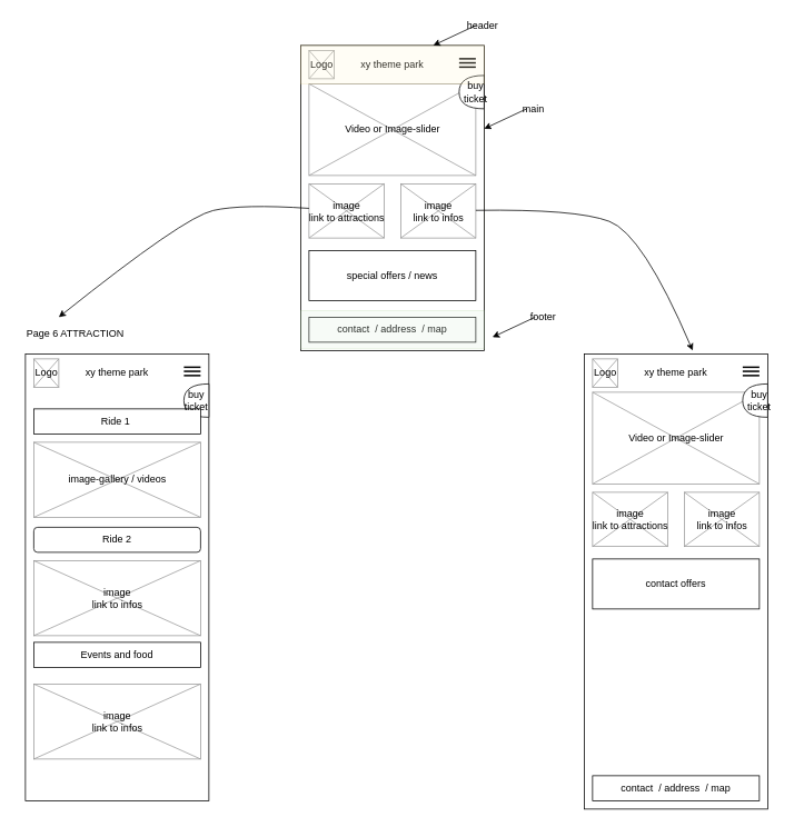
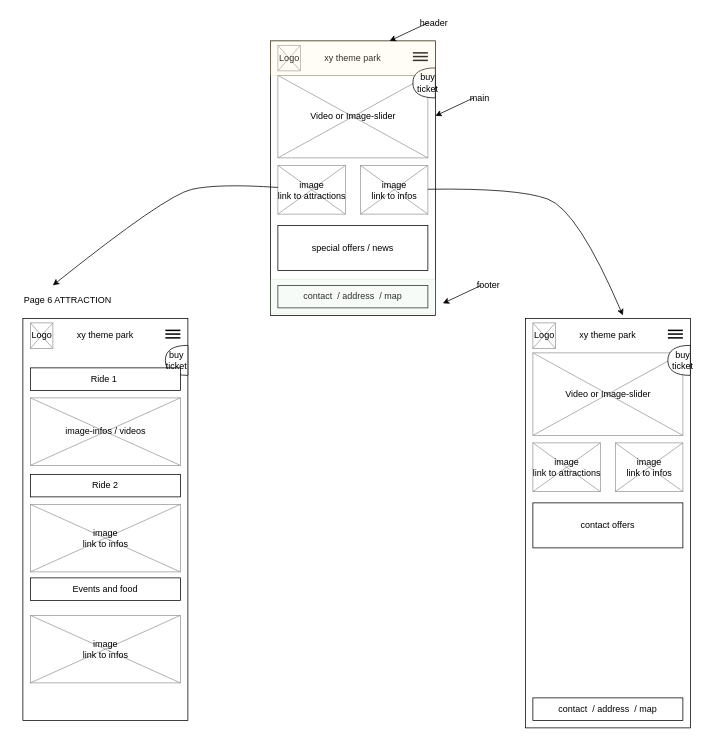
- <mxCell id="17" value="image-gallery / videos&lt;br&gt;" style="verticalLabelPosition=middle;shadow=0;dashed=0;align=center;html=1;verticalAlign=middle;strokeWidth=1;shape=mxgraph.mockup.graphics.simpleIcon;strokeColor=#999999;fillColor=#ffffff;labelPosition=center;" vertex="1" parent="1"><mxGeometry x="40" y="530" width="200" height="90" as="geometry" /></mxCell>
+ <mxCell id="17" value="image-infos / videos&lt;br&gt;" style="verticalLabelPosition=middle;shadow=0;dashed=0;align=center;html=1;verticalAlign=middle;strokeWidth=1;shape=mxgraph.mockup.graphics.simpleIcon;strokeColor=#999999;fillColor=#ffffff;labelPosition=center;" vertex="1" parent="1"><mxGeometry x="40" y="530" width="200" height="90" as="geometry" /></mxCell>
- <mxCell id="51" value="Ride 2" style="whiteSpace=wrap;html=1;gradientColor=none;rounded=1;" vertex="1" parent="1"><mxGeometry x="40" y="632" width="200" height="30" as="geometry" /></mxCell>
+ <mxCell id="51" value="Ride 2" style="rounded=0;whiteSpace=wrap;html=1;gradientColor=none;" vertex="1" parent="1"><mxGeometry x="40" y="632" width="200" height="30" as="geometry" /></mxCell>
